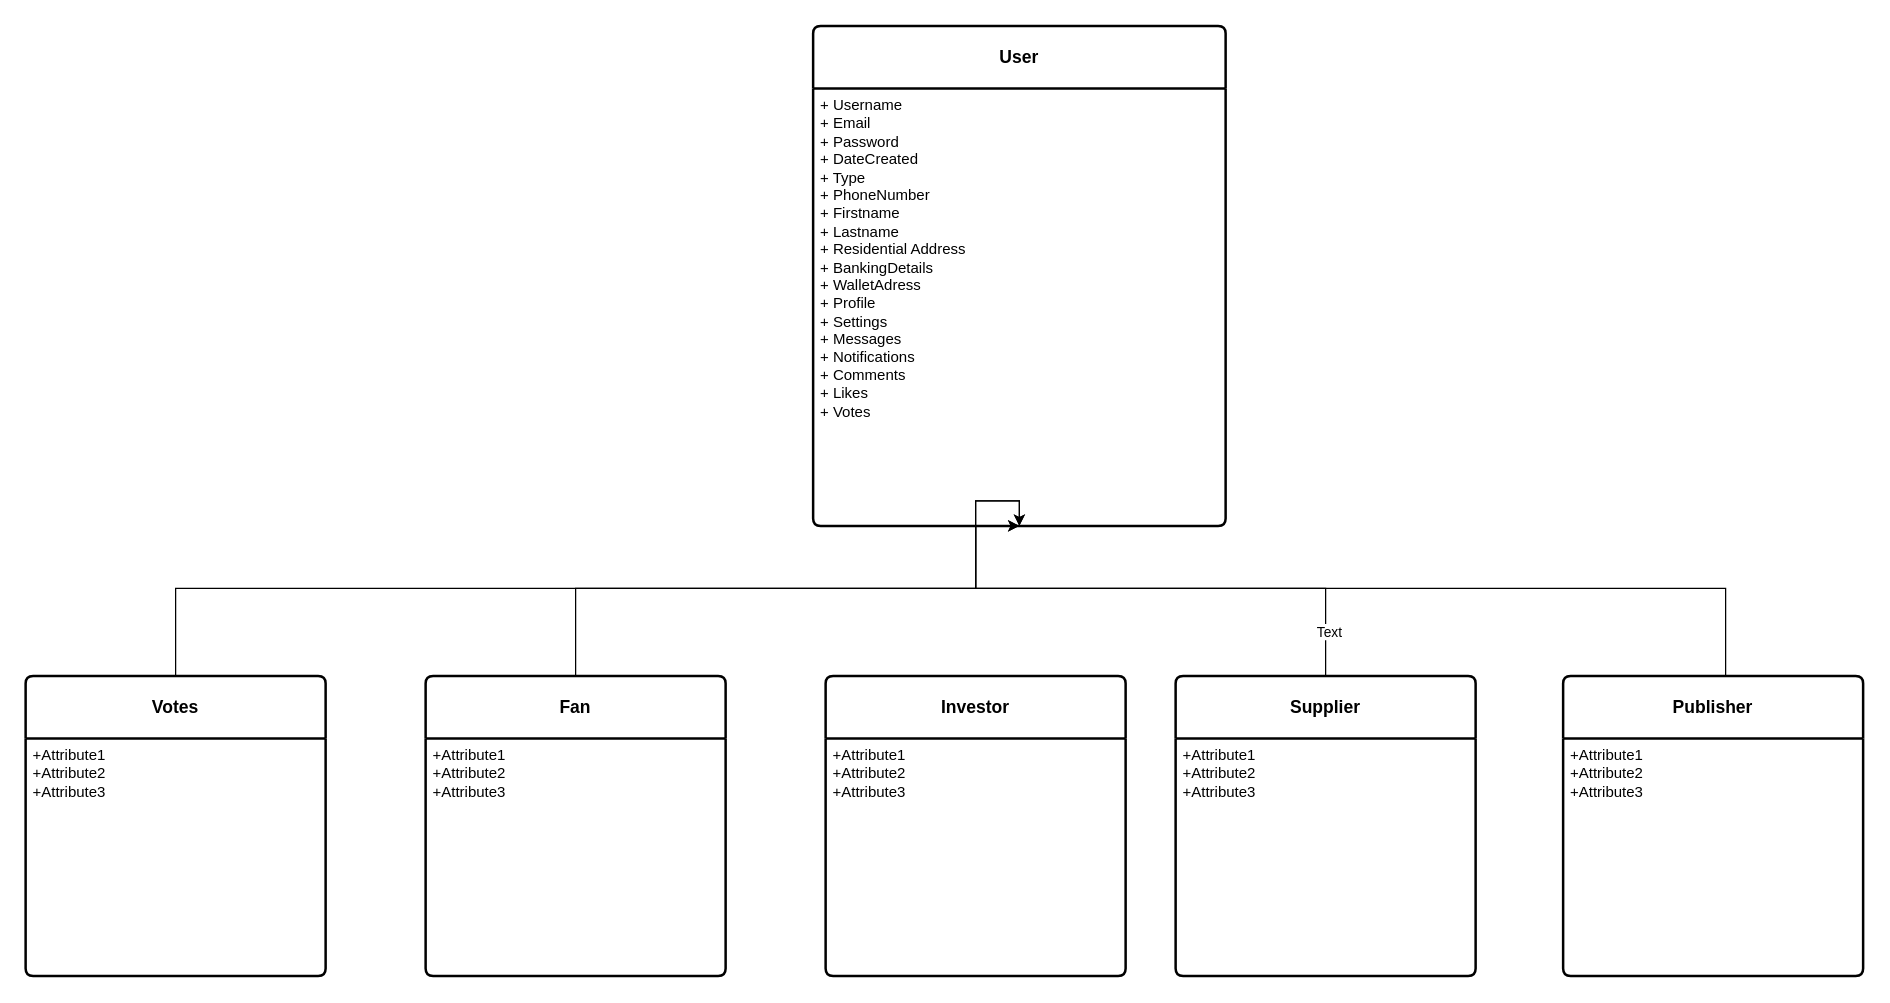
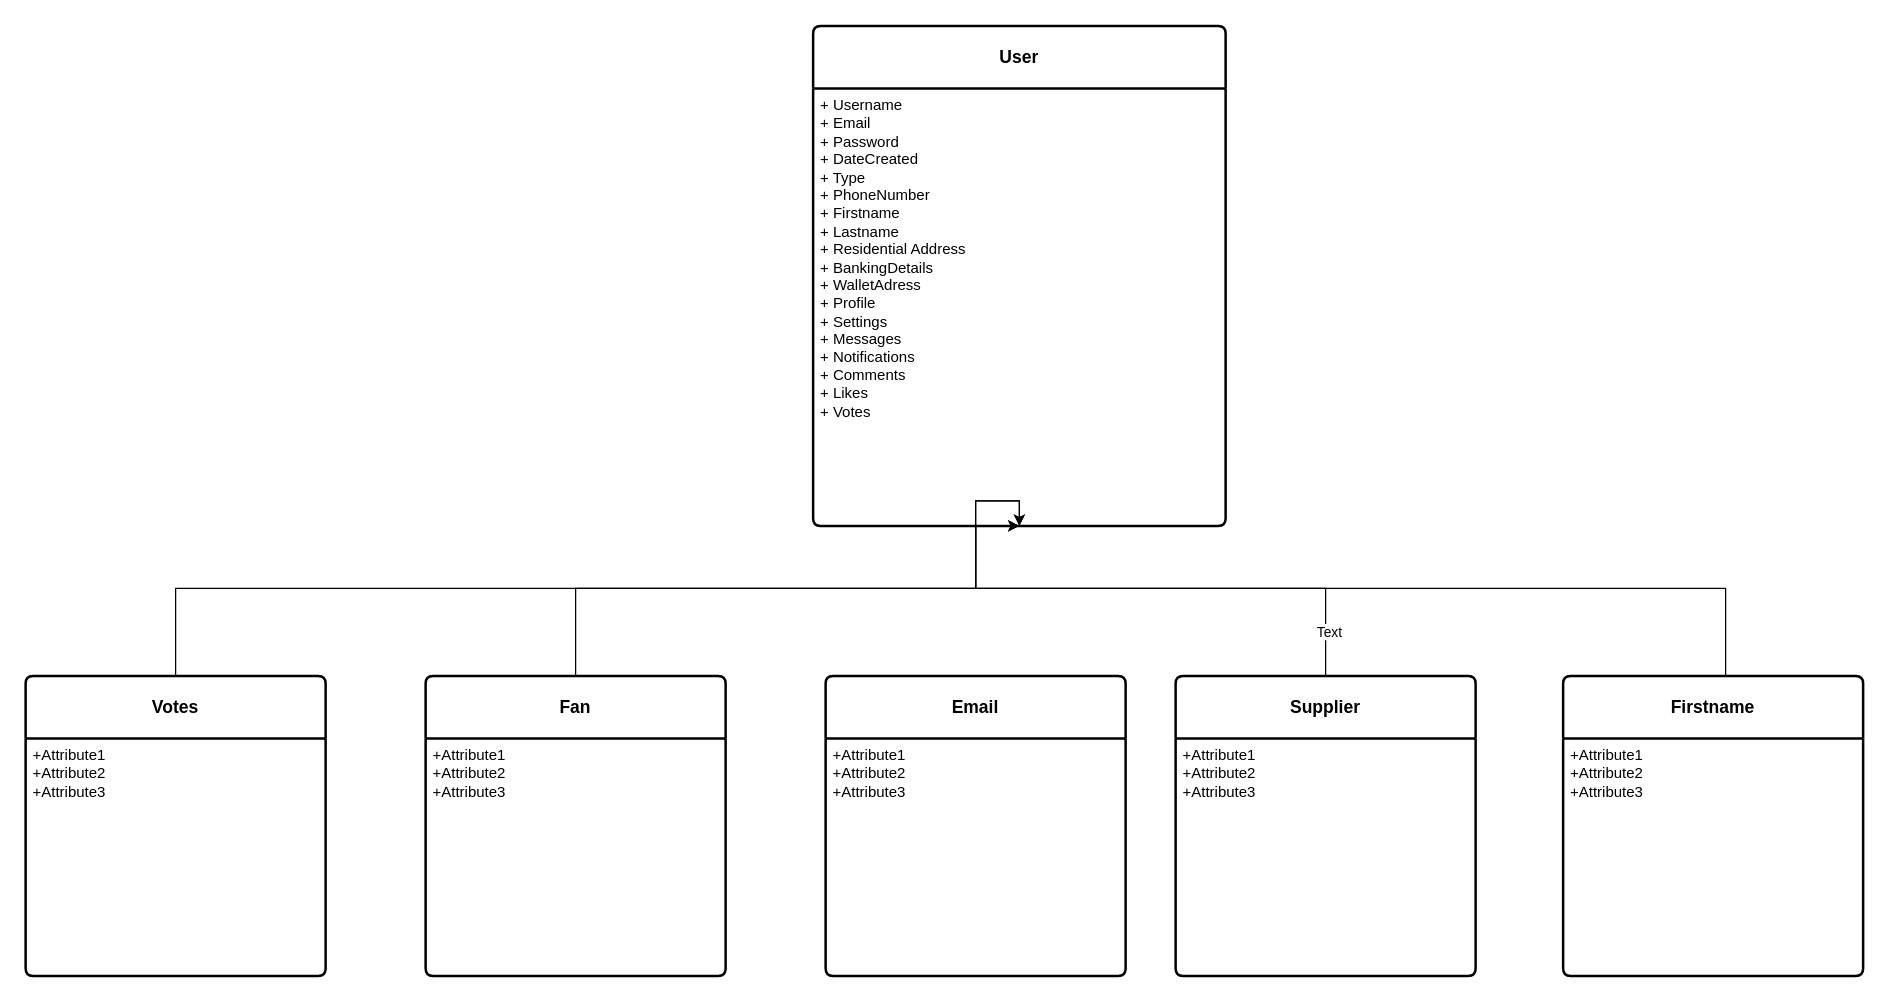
- <mxCell id="5" value="&lt;b&gt;Investor&lt;/b&gt;" style="swimlane;childLayout=stackLayout;horizontal=1;startSize=50;horizontalStack=0;rounded=1;fontSize=14;fontStyle=0;strokeWidth=2;resizeParent=0;resizeLast=1;shadow=0;dashed=0;align=center;arcSize=4;whiteSpace=wrap;html=1;" vertex="1" parent="1"><mxGeometry x="660" y="540" width="240" height="240" as="geometry" /></mxCell>
+ <mxCell id="5" value="&lt;b&gt;Email&lt;/b&gt;" style="swimlane;childLayout=stackLayout;horizontal=1;startSize=50;horizontalStack=0;rounded=1;fontSize=14;fontStyle=0;strokeWidth=2;resizeParent=0;resizeLast=1;shadow=0;dashed=0;align=center;arcSize=4;whiteSpace=wrap;html=1;" vertex="1" parent="1"><mxGeometry x="660" y="540" width="240" height="240" as="geometry" /></mxCell>
- <mxCell id="15" value="&lt;b&gt;Publisher&lt;/b&gt;" style="swimlane;childLayout=stackLayout;horizontal=1;startSize=50;horizontalStack=0;rounded=1;fontSize=14;fontStyle=0;strokeWidth=2;resizeParent=0;resizeLast=1;shadow=0;dashed=0;align=center;arcSize=4;whiteSpace=wrap;html=1;" vertex="1" parent="1"><mxGeometry x="1250" y="540" width="240" height="240" as="geometry" /></mxCell>
+ <mxCell id="15" value="&lt;b&gt;Firstname&lt;/b&gt;" style="swimlane;childLayout=stackLayout;horizontal=1;startSize=50;horizontalStack=0;rounded=1;fontSize=14;fontStyle=0;strokeWidth=2;resizeParent=0;resizeLast=1;shadow=0;dashed=0;align=center;arcSize=4;whiteSpace=wrap;html=1;" vertex="1" parent="1"><mxGeometry x="1250" y="540" width="240" height="240" as="geometry" /></mxCell>
